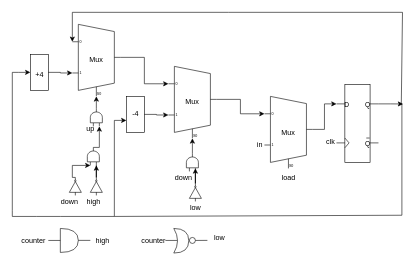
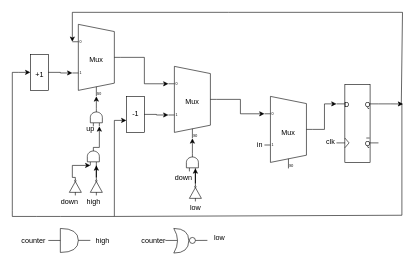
- <mxCell id="17" value="+4" style="text;html=1;align=center;verticalAlign=middle;resizable=0;points=[];autosize=1;strokeColor=none;fillColor=none;" parent="1" vertex="1"><mxGeometry x="45" y="110" width="40" height="30" as="geometry" /></mxCell>
+ <mxCell id="17" value="+1" style="text;html=1;align=center;verticalAlign=middle;resizable=0;points=[];autosize=1;strokeColor=none;fillColor=none;" parent="1" vertex="1"><mxGeometry x="45" y="110" width="40" height="30" as="geometry" /></mxCell>
- <mxCell id="16" value="-4" style="text;html=1;align=center;verticalAlign=middle;resizable=0;points=[];autosize=1;strokeColor=none;fillColor=none;" parent="1" vertex="1"><mxGeometry x="210" y="175" width="30" height="30" as="geometry" /></mxCell>
+ <mxCell id="16" value="-1" style="text;html=1;align=center;verticalAlign=middle;resizable=0;points=[];autosize=1;strokeColor=none;fillColor=none;" parent="1" vertex="1"><mxGeometry x="210" y="175" width="30" height="30" as="geometry" /></mxCell>
- <mxCell id="18" value="load" style="text;html=1;align=center;verticalAlign=middle;resizable=0;points=[];autosize=1;strokeColor=none;fillColor=none;" parent="1" vertex="1"><mxGeometry x="455" y="280" width="50" height="30" as="geometry" /></mxCell>
